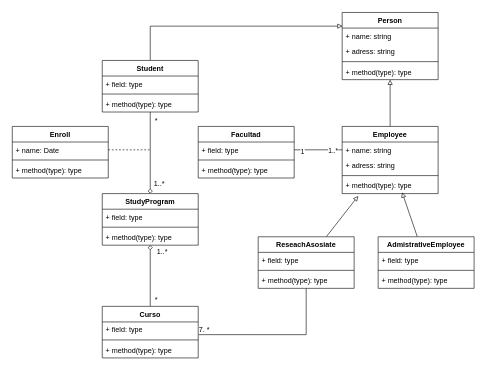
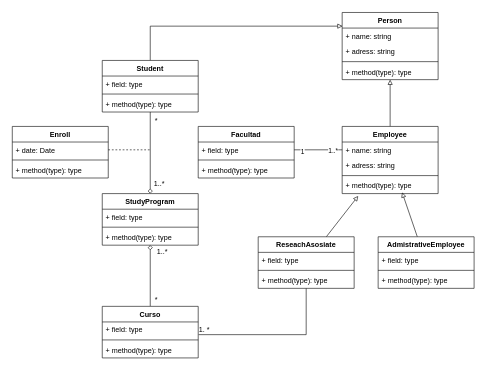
- <mxCell id="47" value="+ name: Date" style="text;strokeColor=none;fillColor=none;align=left;verticalAlign=top;spacingLeft=4;spacingRight=4;overflow=hidden;rotatable=0;points=[[0,0.5],[1,0.5]];portConstraint=eastwest;" parent="46" vertex="1"><mxGeometry y="26" width="160" height="26" as="geometry" /></mxCell>
+ <mxCell id="47" value="+ date: Date" style="text;strokeColor=none;fillColor=none;align=left;verticalAlign=top;spacingLeft=4;spacingRight=4;overflow=hidden;rotatable=0;points=[[0,0.5],[1,0.5]];portConstraint=eastwest;" parent="46" vertex="1"><mxGeometry y="26" width="160" height="26" as="geometry" /></mxCell>
- <mxCell id="51" value="7. *" style="text;html=1;align=center;verticalAlign=middle;resizable=0;points=[];autosize=1;strokeColor=none;fillColor=none;" parent="1" vertex="1"><mxGeometry x="325" y="540" width="30" height="20" as="geometry" /></mxCell>
+ <mxCell id="51" value="1. *" style="text;html=1;align=center;verticalAlign=middle;resizable=0;points=[];autosize=1;strokeColor=none;fillColor=none;" parent="1" vertex="1"><mxGeometry x="325" y="540" width="30" height="20" as="geometry" /></mxCell>
